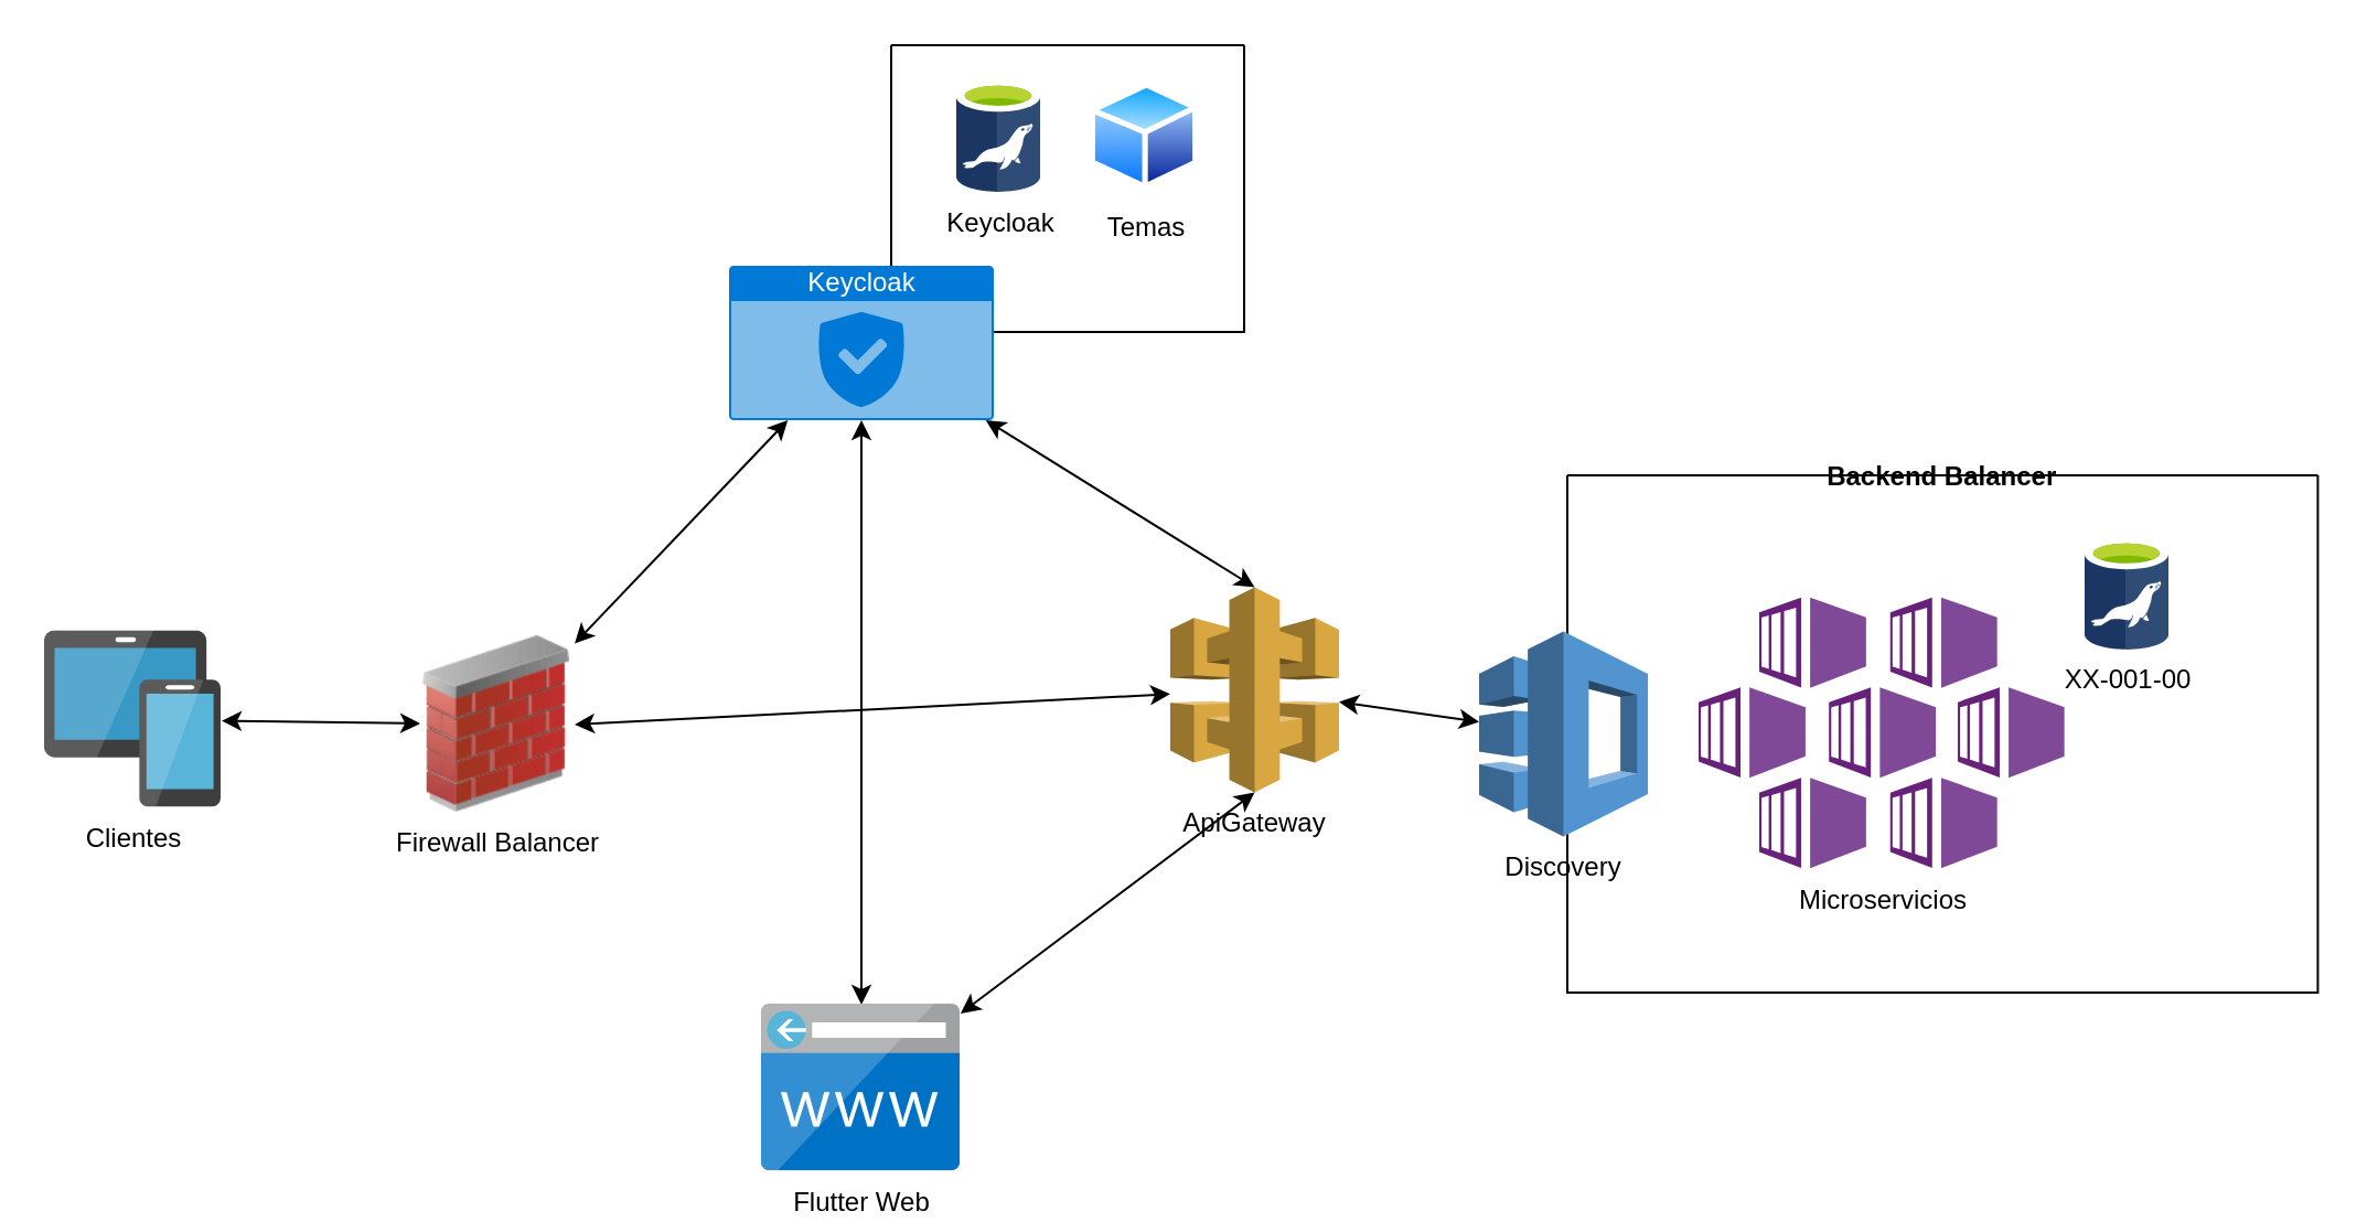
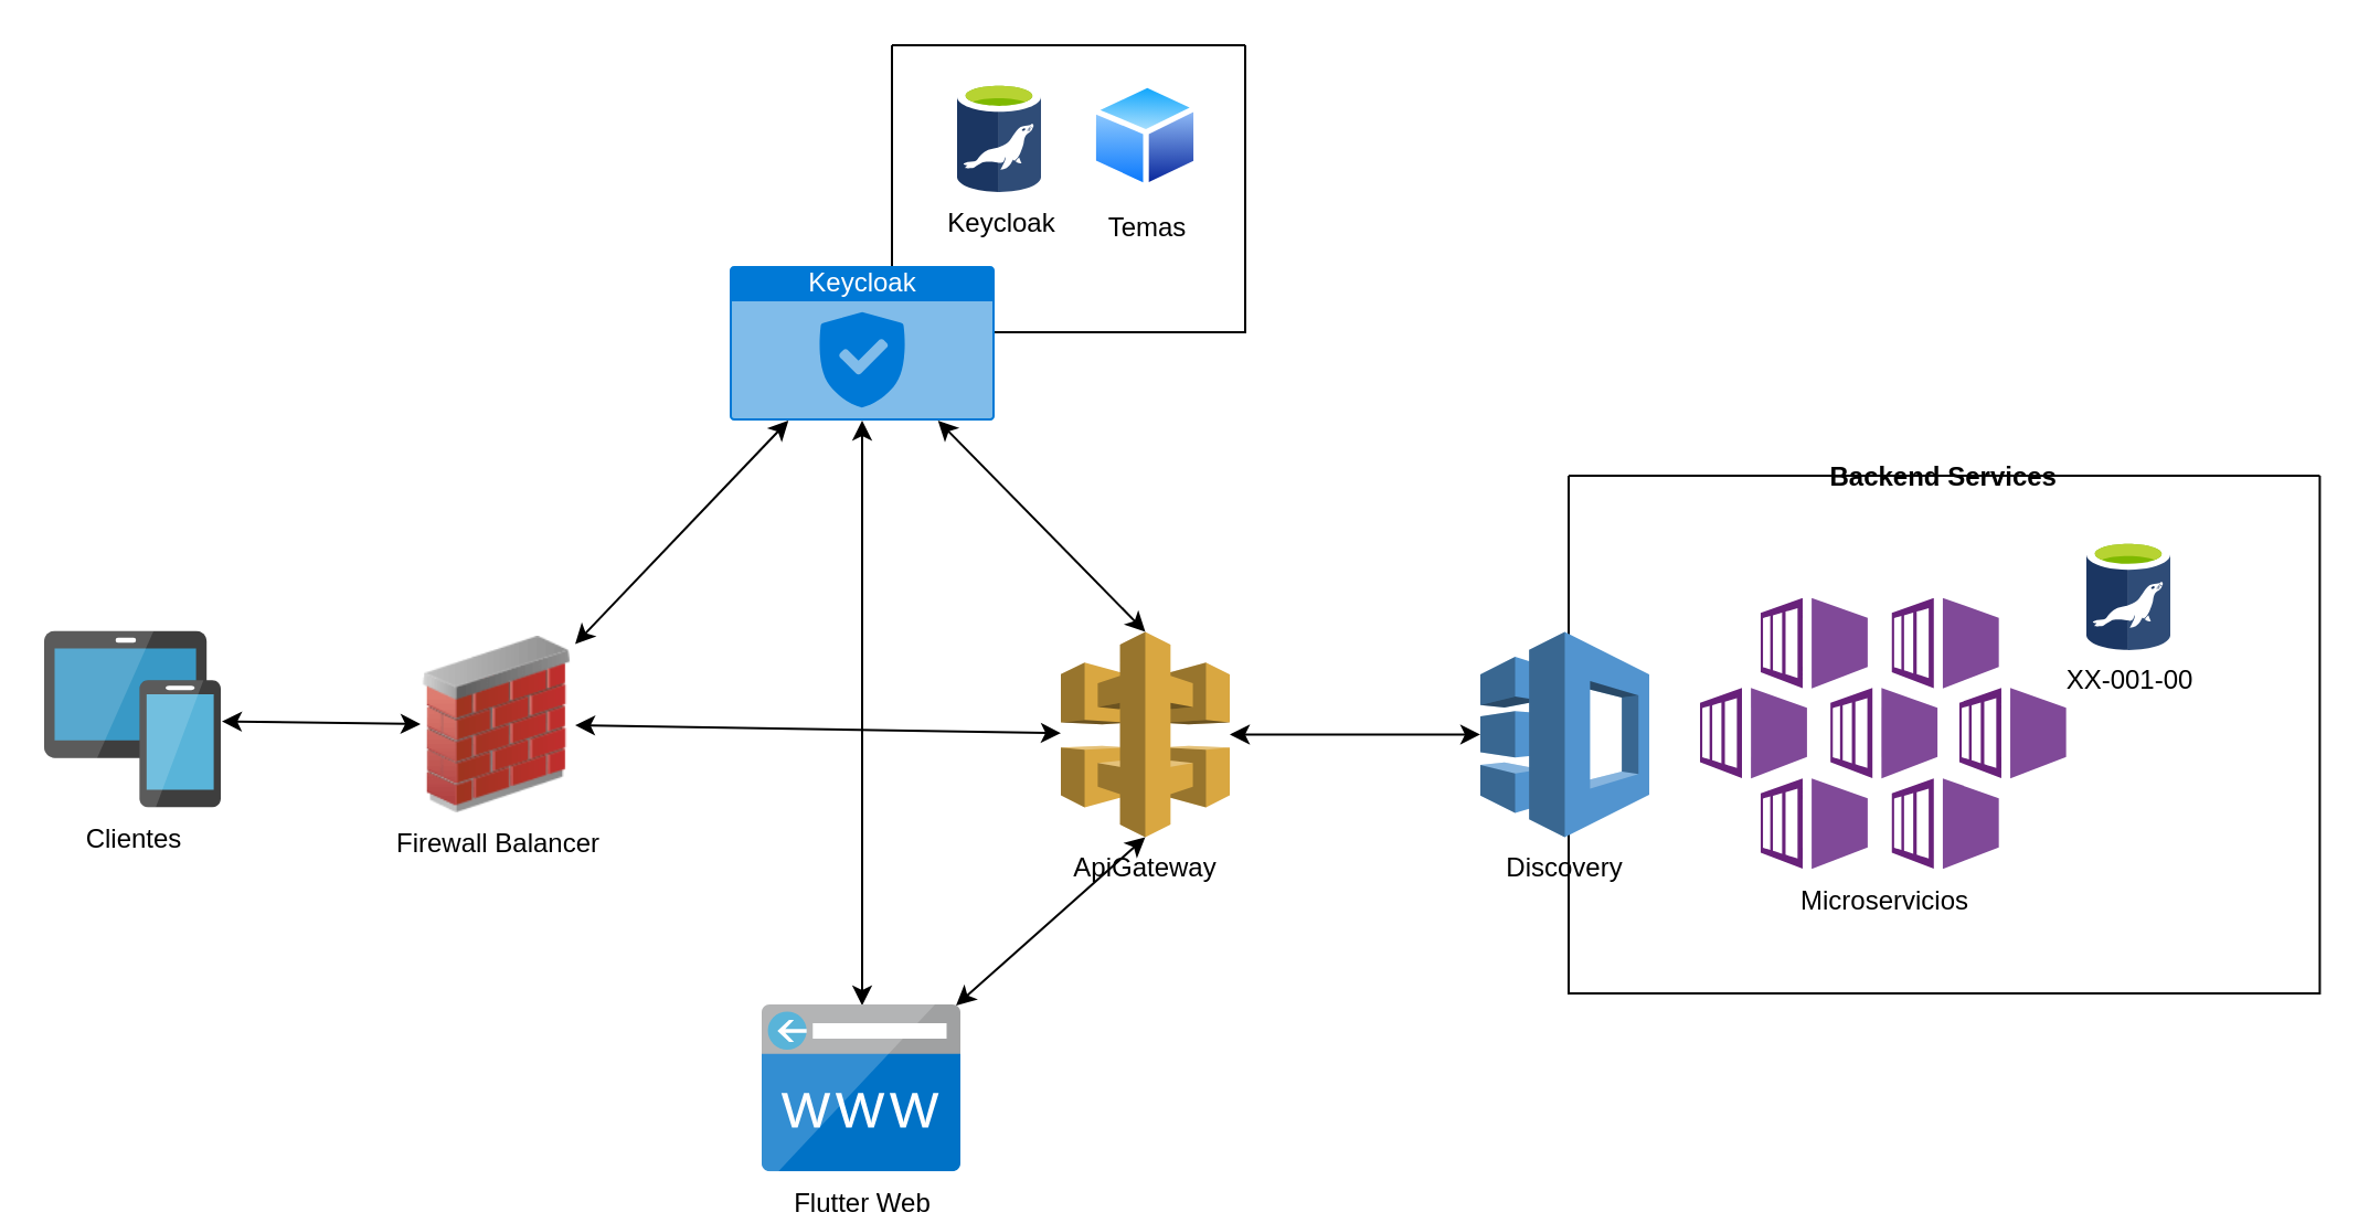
- <mxCell id="13" value="Backend Balancer" style="swimlane;startSize=0;rounded=0;" parent="1" vertex="1"><mxGeometry x="710" y="215" width="340.21" height="234.46" as="geometry" /></mxCell>
+ <mxCell id="13" value="Backend Services" style="swimlane;startSize=0;rounded=0;" parent="1" vertex="1"><mxGeometry x="710" y="215" width="340.21" height="234.46" as="geometry" /></mxCell>
- <mxCell id="3" value="ApiGateway" style="outlineConnect=0;dashed=0;verticalLabelPosition=bottom;verticalAlign=top;align=center;html=1;shape=mxgraph.aws3.api_gateway;fillColor=#D9A741;gradientColor=none;rounded=0;" parent="1" vertex="1"><mxGeometry x="530" y="265.73" width="76.5" height="93" as="geometry" /></mxCell>
+ <mxCell id="3" value="ApiGateway" style="outlineConnect=0;dashed=0;verticalLabelPosition=bottom;verticalAlign=top;align=center;html=1;shape=mxgraph.aws3.api_gateway;fillColor=#D9A741;gradientColor=none;rounded=0;" parent="1" vertex="1"><mxGeometry x="480" y="285.73" width="76.5" height="93" as="geometry" /></mxCell>
